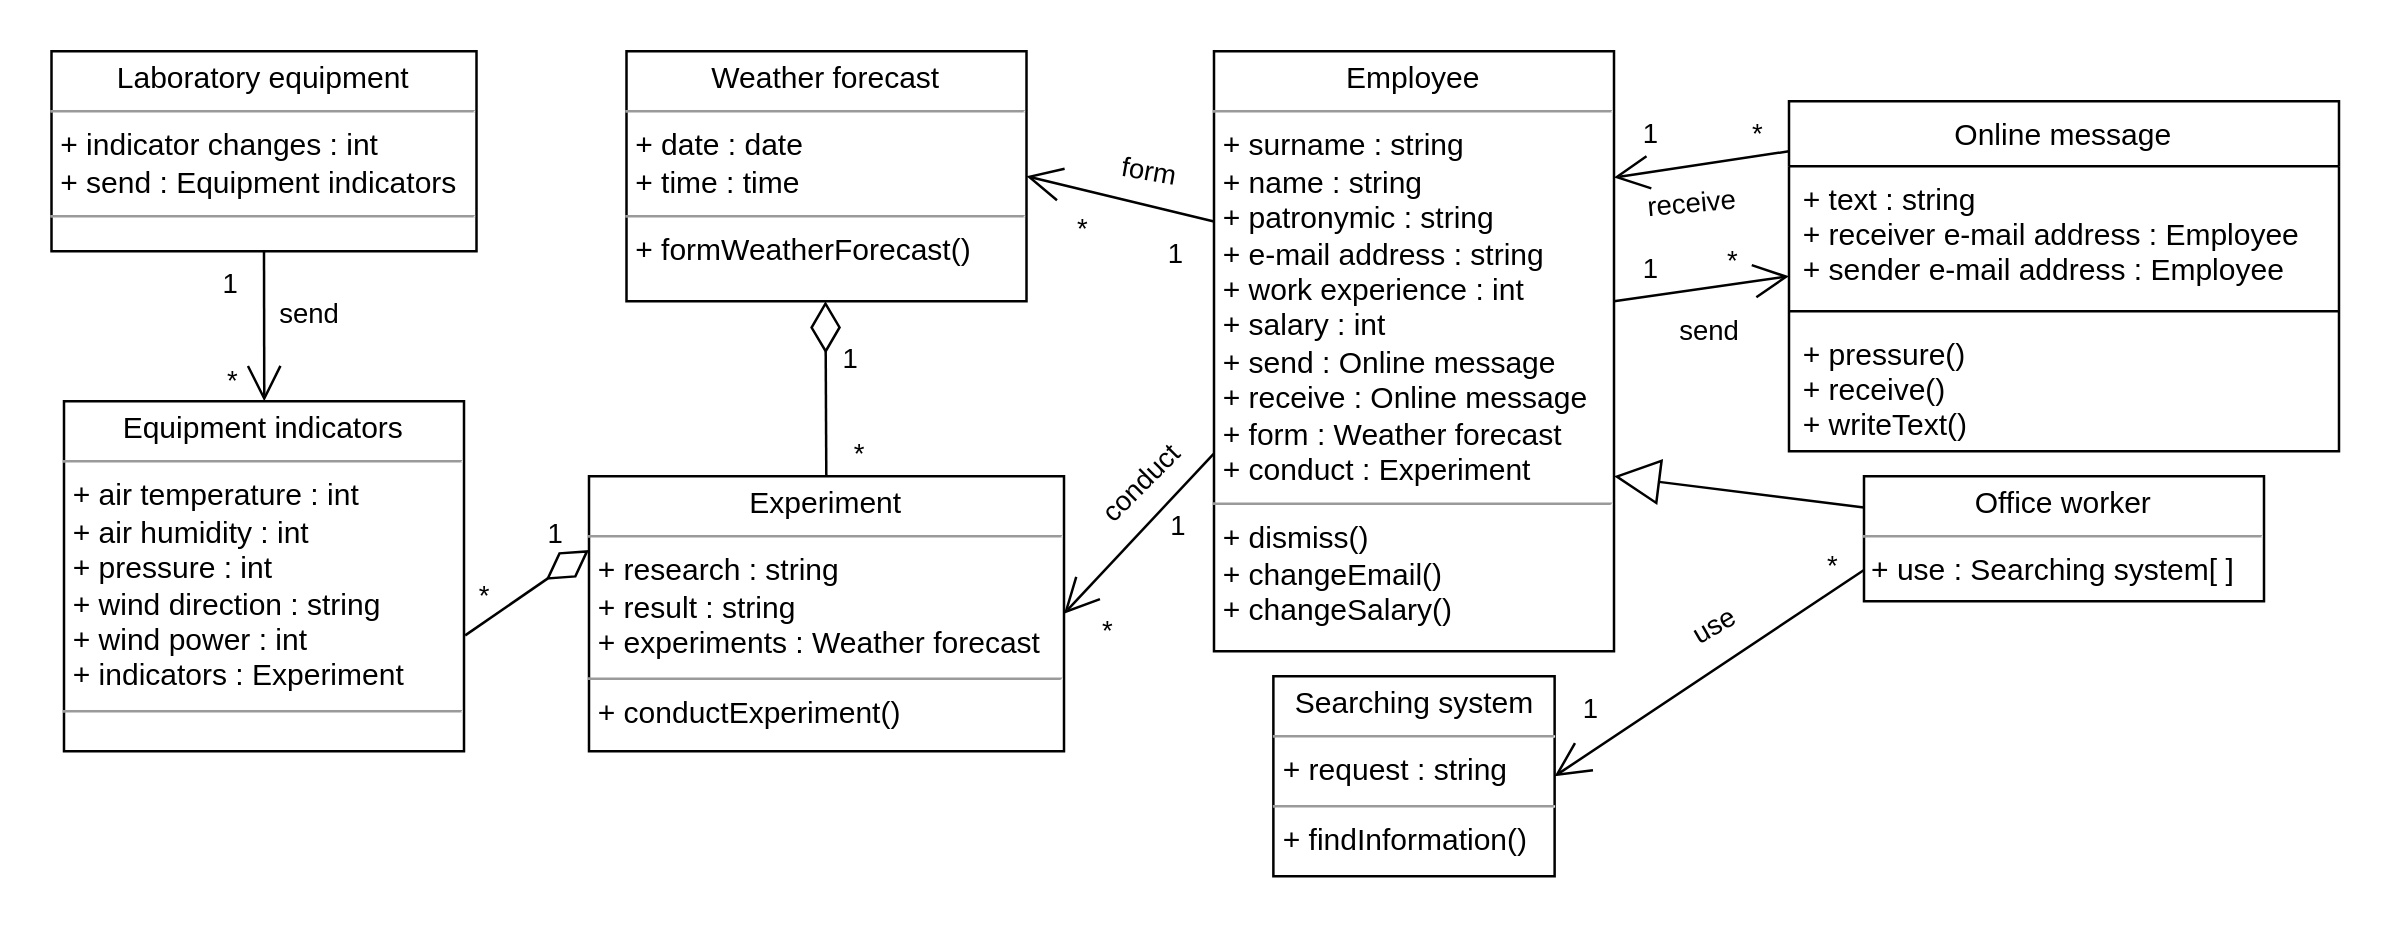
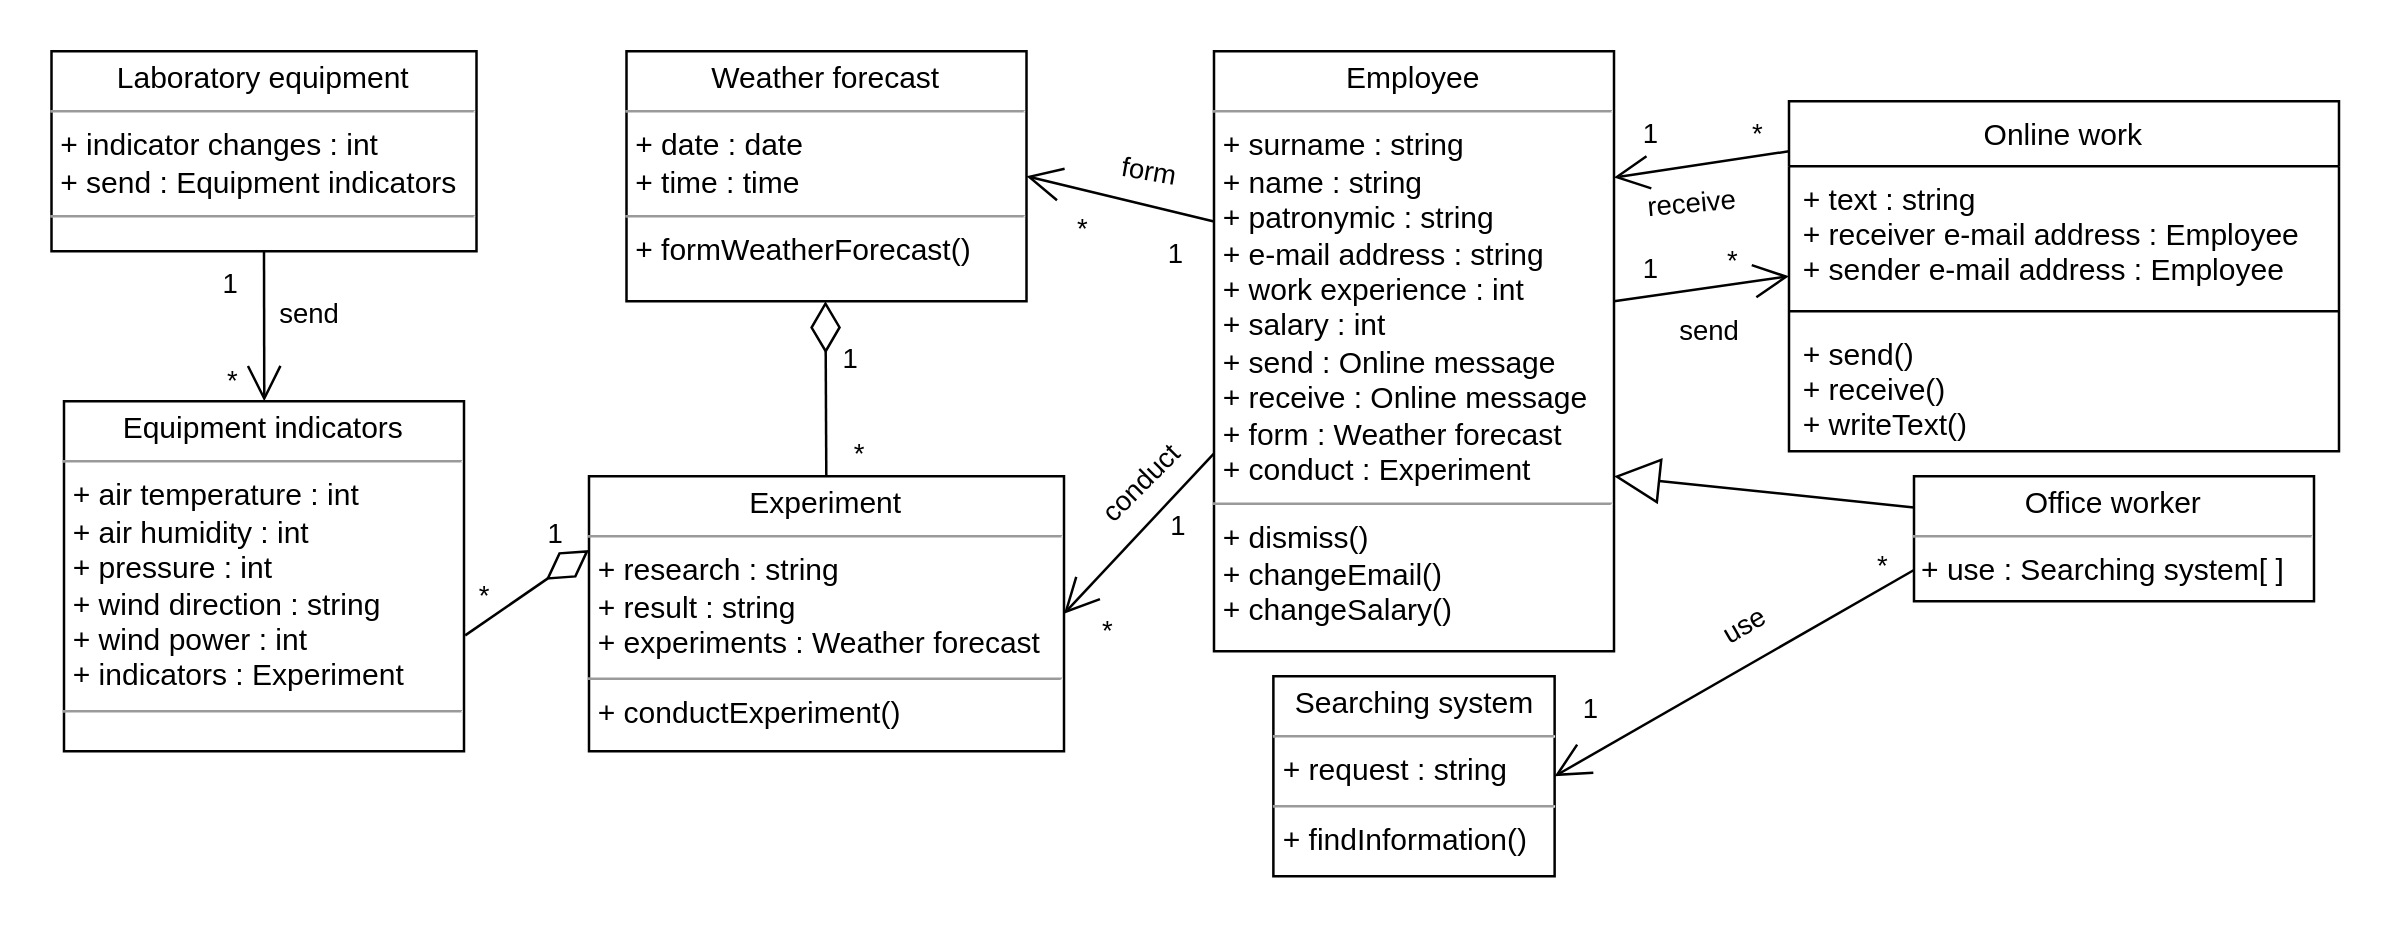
- <mxCell id="4" value="Online message" style="swimlane;fontStyle=0;align=center;verticalAlign=top;childLayout=stackLayout;horizontal=1;startSize=26;horizontalStack=0;resizeParent=1;resizeParentMax=0;resizeLast=0;collapsible=1;marginBottom=0;" vertex="1" parent="1"><mxGeometry x="715" y="40" width="220" height="140" as="geometry" /></mxCell>
+ <mxCell id="4" value="Online work" style="swimlane;fontStyle=0;align=center;verticalAlign=top;childLayout=stackLayout;horizontal=1;startSize=26;horizontalStack=0;resizeParent=1;resizeParentMax=0;resizeLast=0;collapsible=1;marginBottom=0;" vertex="1" parent="1"><mxGeometry x="715" y="40" width="220" height="140" as="geometry" /></mxCell>
- <mxCell id="7" value="+ pressure()&#10;+ receive()&#10;+ writeText()" style="text;strokeColor=none;fillColor=none;align=left;verticalAlign=top;spacingLeft=4;spacingRight=4;overflow=hidden;rotatable=0;points=[[0,0.5],[1,0.5]];portConstraint=eastwest;" vertex="1" parent="4"><mxGeometry y="88" width="220" height="52" as="geometry" /></mxCell>
+ <mxCell id="7" value="+ send()&#10;+ receive()&#10;+ writeText()" style="text;strokeColor=none;fillColor=none;align=left;verticalAlign=top;spacingLeft=4;spacingRight=4;overflow=hidden;rotatable=0;points=[[0,0.5],[1,0.5]];portConstraint=eastwest;" vertex="1" parent="4"><mxGeometry y="88" width="220" height="52" as="geometry" /></mxCell>
- <mxCell id="2" value="&lt;p style=&quot;margin:0px;margin-top:4px;text-align:center;&quot;&gt;Office worker&lt;br&gt;&lt;/p&gt;&lt;hr size=&quot;1&quot;&gt;&lt;div style=&quot;height:2px;&quot;&gt;&amp;nbsp;+ use : Searching system[ ]&lt;/div&gt;" style="verticalAlign=top;align=left;overflow=fill;fontSize=12;fontFamily=Helvetica;html=1;" vertex="1" parent="1"><mxGeometry x="745" y="190" width="160" height="50" as="geometry" /></mxCell>
+ <mxCell id="2" value="&lt;p style=&quot;margin:0px;margin-top:4px;text-align:center;&quot;&gt;Office worker&lt;br&gt;&lt;/p&gt;&lt;hr size=&quot;1&quot;&gt;&lt;div style=&quot;height:2px;&quot;&gt;&amp;nbsp;+ use : Searching system[ ]&lt;/div&gt;" style="verticalAlign=top;align=left;overflow=fill;fontSize=12;fontFamily=Helvetica;html=1;" vertex="1" parent="1"><mxGeometry x="765" y="190" width="160" height="50" as="geometry" /></mxCell>
